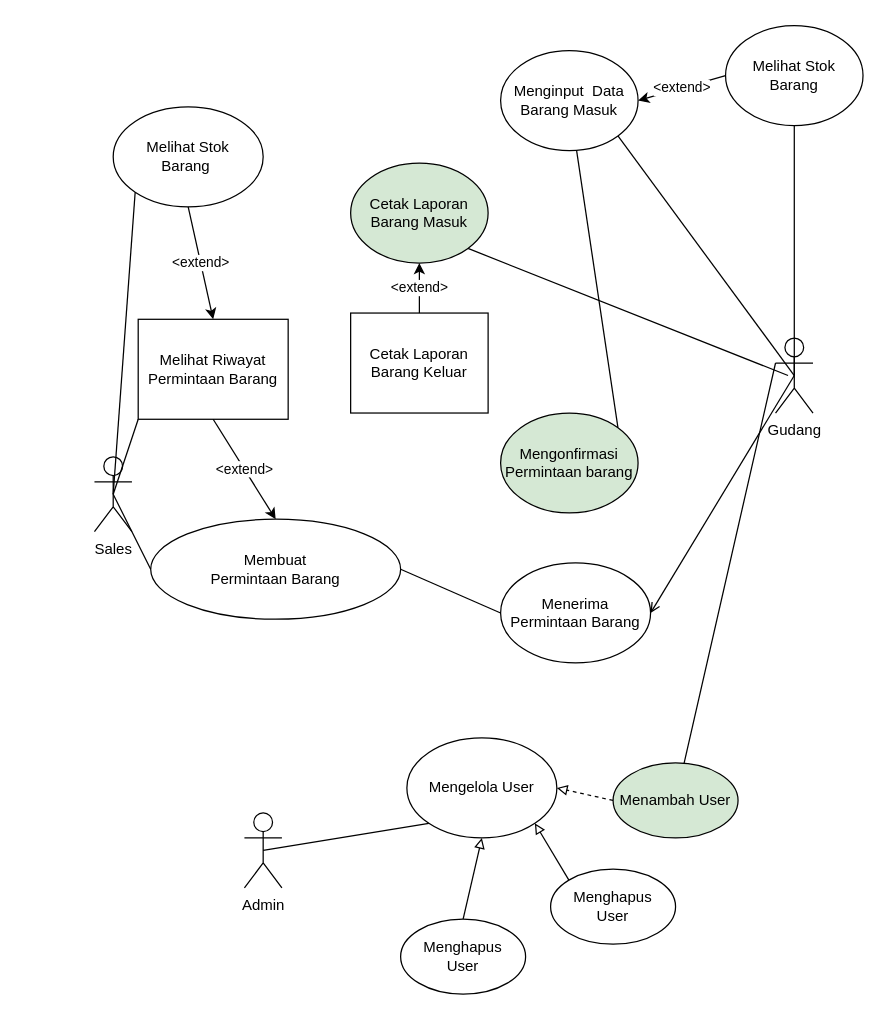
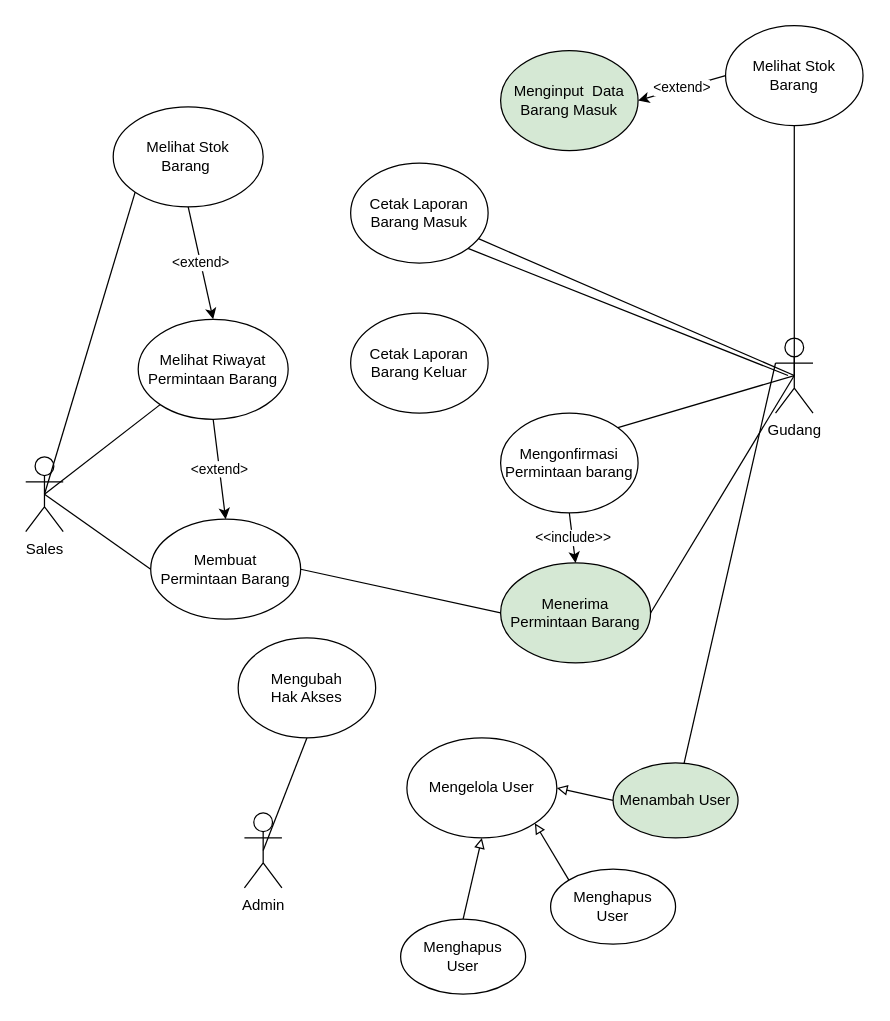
- <mxCell id="19" value="Menginput&amp;nbsp; Data Barang Masuk" style="ellipse;whiteSpace=wrap;html=1;" parent="1" vertex="1"><mxGeometry x="400" y="40" width="110" height="80" as="geometry" /></mxCell>
+ <mxCell id="19" value="Menginput&amp;nbsp; Data Barang Masuk" style="ellipse;whiteSpace=wrap;html=1;fillColor=#d5e8d4;" parent="1" vertex="1"><mxGeometry x="400" y="40" width="110" height="80" as="geometry" /></mxCell>
- <mxCell id="24" value="Cetak Laporan Barang Masuk" style="ellipse;whiteSpace=wrap;html=1;fillColor=#d5e8d4;" parent="1" vertex="1"><mxGeometry x="280" y="130" width="110" height="80" as="geometry" /></mxCell>
+ <mxCell id="24" value="Cetak Laporan Barang Masuk" style="ellipse;whiteSpace=wrap;html=1;" parent="1" vertex="1"><mxGeometry x="280" y="130" width="110" height="80" as="geometry" /></mxCell>
- <mxCell id="27" value="" style="endArrow=none;html=1;rounded=0;entryX=1;entryY=1;entryDx=0;entryDy=0;exitX=0.5;exitY=0.5;exitDx=0;exitDy=0;exitPerimeter=0;" parent="1" source="3" target="19" edge="1"><mxGeometry width="50" height="50" relative="1" as="geometry"><mxPoint x="630" y="310" as="sourcePoint" /><mxPoint x="575" y="140" as="targetPoint" /></mxGeometry></mxCell>
+ <mxCell id="27" value="" style="endArrow=none;html=1;rounded=0;exitX=0.5;exitY=0.5;exitDx=0;exitDy=0;exitPerimeter=0;" parent="1" source="3" target="24" edge="1"><mxGeometry width="50" height="50" relative="1" as="geometry"><mxPoint x="630" y="310" as="sourcePoint" /><mxPoint x="575" y="140" as="targetPoint" /></mxGeometry></mxCell>
- <mxCell id="26" value="" style="endArrow=none;html=1;rounded=0;exitX=1;exitY=0;exitDx=0;exitDy=0;" parent="1" source="22" target="19" edge="1"><mxGeometry width="50" height="50" relative="1" as="geometry"><mxPoint x="560" y="420" as="sourcePoint" /><mxPoint x="610" y="370" as="targetPoint" /></mxGeometry></mxCell>
+ <mxCell id="26" value="" style="endArrow=none;html=1;rounded=0;entryX=0.5;entryY=0.5;entryDx=0;entryDy=0;entryPerimeter=0;exitX=1;exitY=0;exitDx=0;exitDy=0;" parent="1" source="22" target="3" edge="1"><mxGeometry width="50" height="50" relative="1" as="geometry"><mxPoint x="560" y="420" as="sourcePoint" /><mxPoint x="610" y="370" as="targetPoint" /></mxGeometry></mxCell>
- <mxCell id="33" value="&amp;lt;extend&amp;gt;" style="endArrow=classic;html=1;rounded=0;entryX=0.5;entryY=1;entryDx=0;entryDy=0;exitX=0.5;exitY=0;exitDx=0;exitDy=0;startArrow=none;startFill=0;endFill=1;" parent="1" edge="1" target="24" source="21"><mxGeometry width="50" height="50" relative="1" as="geometry"><mxPoint x="264" y="240" as="sourcePoint" /><mxPoint x="264" y="190" as="targetPoint" /></mxGeometry></mxCell>
- <mxCell id="21" value="Cetak Laporan Barang Keluar" style="whiteSpace=wrap;html=1;rounded=0;" parent="1" vertex="1"><mxGeometry x="280" y="250" width="110" height="80" as="geometry" /></mxCell>
+ <mxCell id="21" value="Cetak Laporan Barang Keluar" style="ellipse;whiteSpace=wrap;html=1;" parent="1" vertex="1"><mxGeometry x="280" y="250" width="110" height="80" as="geometry" /></mxCell>
- <mxCell id="5" value="Melihat Riwayat Permintaan Barang" style="whiteSpace=wrap;html=1;rounded=0;" parent="1" vertex="1"><mxGeometry x="110" y="255" width="120" height="80" as="geometry" /></mxCell>
+ <mxCell id="5" value="Melihat Riwayat Permintaan Barang" style="ellipse;whiteSpace=wrap;html=1;" parent="1" vertex="1"><mxGeometry x="110" y="255" width="120" height="80" as="geometry" /></mxCell>
- <mxCell id="22" value="Mengonfirmasi Permintaan barang" style="ellipse;whiteSpace=wrap;html=1;fillColor=#d5e8d4;" parent="1" vertex="1"><mxGeometry x="400" y="330" width="110" height="80" as="geometry" /></mxCell>
+ <mxCell id="22" value="Mengonfirmasi Permintaan barang" style="ellipse;whiteSpace=wrap;html=1;" parent="1" vertex="1"><mxGeometry x="400" y="330" width="110" height="80" as="geometry" /></mxCell>
- <mxCell id="2" value="Sales" style="shape=umlActor;verticalLabelPosition=bottom;verticalAlign=top;html=1;outlineConnect=0;" parent="1" vertex="1"><mxGeometry x="75" y="365" width="30" height="60" as="geometry" /></mxCell>
+ <mxCell id="2" value="Sales" style="shape=umlActor;verticalLabelPosition=bottom;verticalAlign=top;html=1;outlineConnect=0;" parent="1" vertex="1"><mxGeometry x="20" y="365" width="30" height="60" as="geometry" /></mxCell>
+ <mxCell id="32" value="&amp;lt;&amp;lt;include&amp;gt;&amp;gt;" style="endArrow=none;html=1;rounded=0;entryX=0.5;entryY=1;entryDx=0;entryDy=0;exitX=0.5;exitY=0;exitDx=0;exitDy=0;startArrow=classic;startFill=1;" parent="1" source="29" target="22" edge="1"><mxGeometry width="50" height="50" relative="1" as="geometry"><mxPoint x="466.109" y="458.284" as="sourcePoint" /><mxPoint x="353.891" y="431.716" as="targetPoint" /></mxGeometry></mxCell>
- <mxCell id="4" value="Membuat &lt;br&gt;Permintaan Barang" style="ellipse;whiteSpace=wrap;html=1;" parent="1" vertex="1"><mxGeometry x="120" y="415" width="200" height="80" as="geometry" /></mxCell>
+ <mxCell id="4" value="Membuat &lt;br&gt;Permintaan Barang" style="ellipse;whiteSpace=wrap;html=1;" parent="1" vertex="1"><mxGeometry x="120" y="415" width="120" height="80" as="geometry" /></mxCell>
- <mxCell id="30" value="" style="endArrow=open;html=1;rounded=0;exitX=0.5;exitY=0.5;exitDx=0;exitDy=0;exitPerimeter=0;entryX=1;entryY=0.5;entryDx=0;entryDy=0;" parent="1" source="3" target="29" edge="1"><mxGeometry width="50" height="50" relative="1" as="geometry"><mxPoint x="645" y="310" as="sourcePoint" /><mxPoint x="470" y="320" as="targetPoint" /></mxGeometry></mxCell>
+ <mxCell id="30" value="" style="endArrow=none;html=1;rounded=0;exitX=0.5;exitY=0.5;exitDx=0;exitDy=0;exitPerimeter=0;entryX=1;entryY=0.5;entryDx=0;entryDy=0;" parent="1" source="3" target="29" edge="1"><mxGeometry width="50" height="50" relative="1" as="geometry"><mxPoint x="645" y="310" as="sourcePoint" /><mxPoint x="470" y="320" as="targetPoint" /></mxGeometry></mxCell>
- <mxCell id="29" value="Menerima&lt;br&gt;Permintaan Barang" style="ellipse;whiteSpace=wrap;html=1;" parent="1" vertex="1"><mxGeometry x="400" y="450" width="120" height="80" as="geometry" /></mxCell>
+ <mxCell id="29" value="Menerima&lt;br&gt;Permintaan Barang" style="ellipse;whiteSpace=wrap;html=1;fillColor=#d5e8d4;" parent="1" vertex="1"><mxGeometry x="400" y="450" width="120" height="80" as="geometry" /></mxCell>
+ <mxCell id="9" value="Mengubah &lt;br&gt;Hak Akses" style="ellipse;whiteSpace=wrap;html=1;" parent="1" vertex="1"><mxGeometry x="190" y="510" width="110" height="80" as="geometry" /></mxCell>
+ <mxCell id="15" value="" style="endArrow=none;html=1;rounded=0;exitX=0.5;exitY=0.5;exitDx=0;exitDy=0;exitPerimeter=0;entryX=0.5;entryY=1;entryDx=0;entryDy=0;" parent="1" source="8" target="9" edge="1"><mxGeometry width="50" height="50" relative="1" as="geometry"><mxPoint x="-140" y="500" as="sourcePoint" /><mxPoint x="-27.426" y="438.284" as="targetPoint" /></mxGeometry></mxCell>
- <mxCell id="13" value="" style="endArrow=block;html=1;rounded=0;exitX=0;exitY=0.5;exitDx=0;exitDy=0;entryX=1;entryY=0.5;entryDx=0;entryDy=0;endFill=0;dashed=1;" parent="1" source="10" target="12" edge="1"><mxGeometry width="50" height="50" relative="1" as="geometry"><mxPoint x="240" y="550" as="sourcePoint" /><mxPoint x="290" y="500" as="targetPoint" /></mxGeometry></mxCell>
+ <mxCell id="13" value="" style="endArrow=block;html=1;rounded=0;exitX=0;exitY=0.5;exitDx=0;exitDy=0;entryX=1;entryY=0.5;entryDx=0;entryDy=0;endFill=0;" parent="1" source="10" target="12" edge="1"><mxGeometry width="50" height="50" relative="1" as="geometry"><mxPoint x="240" y="550" as="sourcePoint" /><mxPoint x="290" y="500" as="targetPoint" /></mxGeometry></mxCell>
- <mxCell id="18" value="" style="endArrow=none;html=1;rounded=0;exitX=0.5;exitY=0.5;exitDx=0;exitDy=0;exitPerimeter=0;entryX=0;entryY=1;entryDx=0;entryDy=0;" parent="1" source="8" target="12" edge="1"><mxGeometry width="50" height="50" relative="1" as="geometry"><mxPoint x="220" y="660" as="sourcePoint" /><mxPoint x="220" y="590" as="targetPoint" /></mxGeometry></mxCell>
